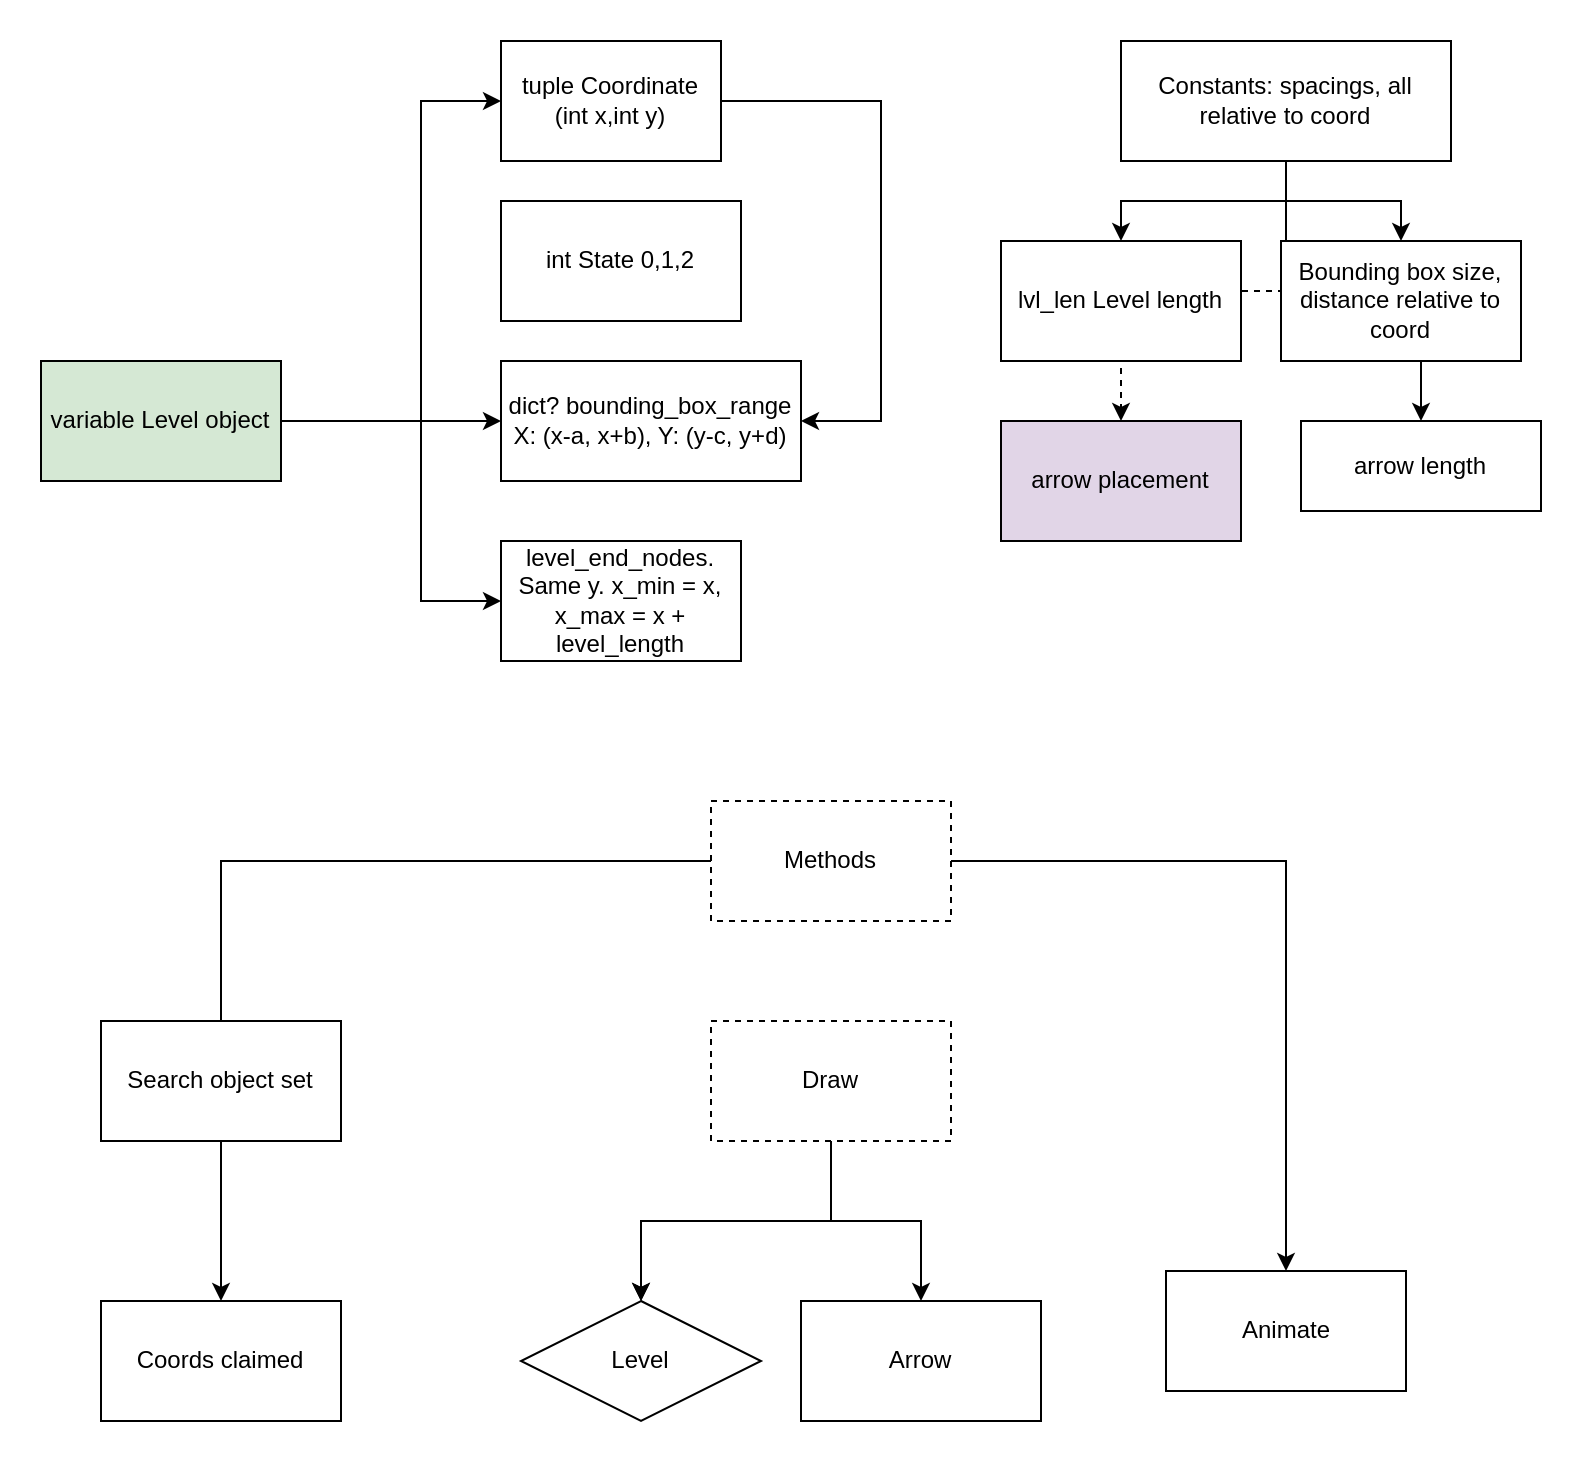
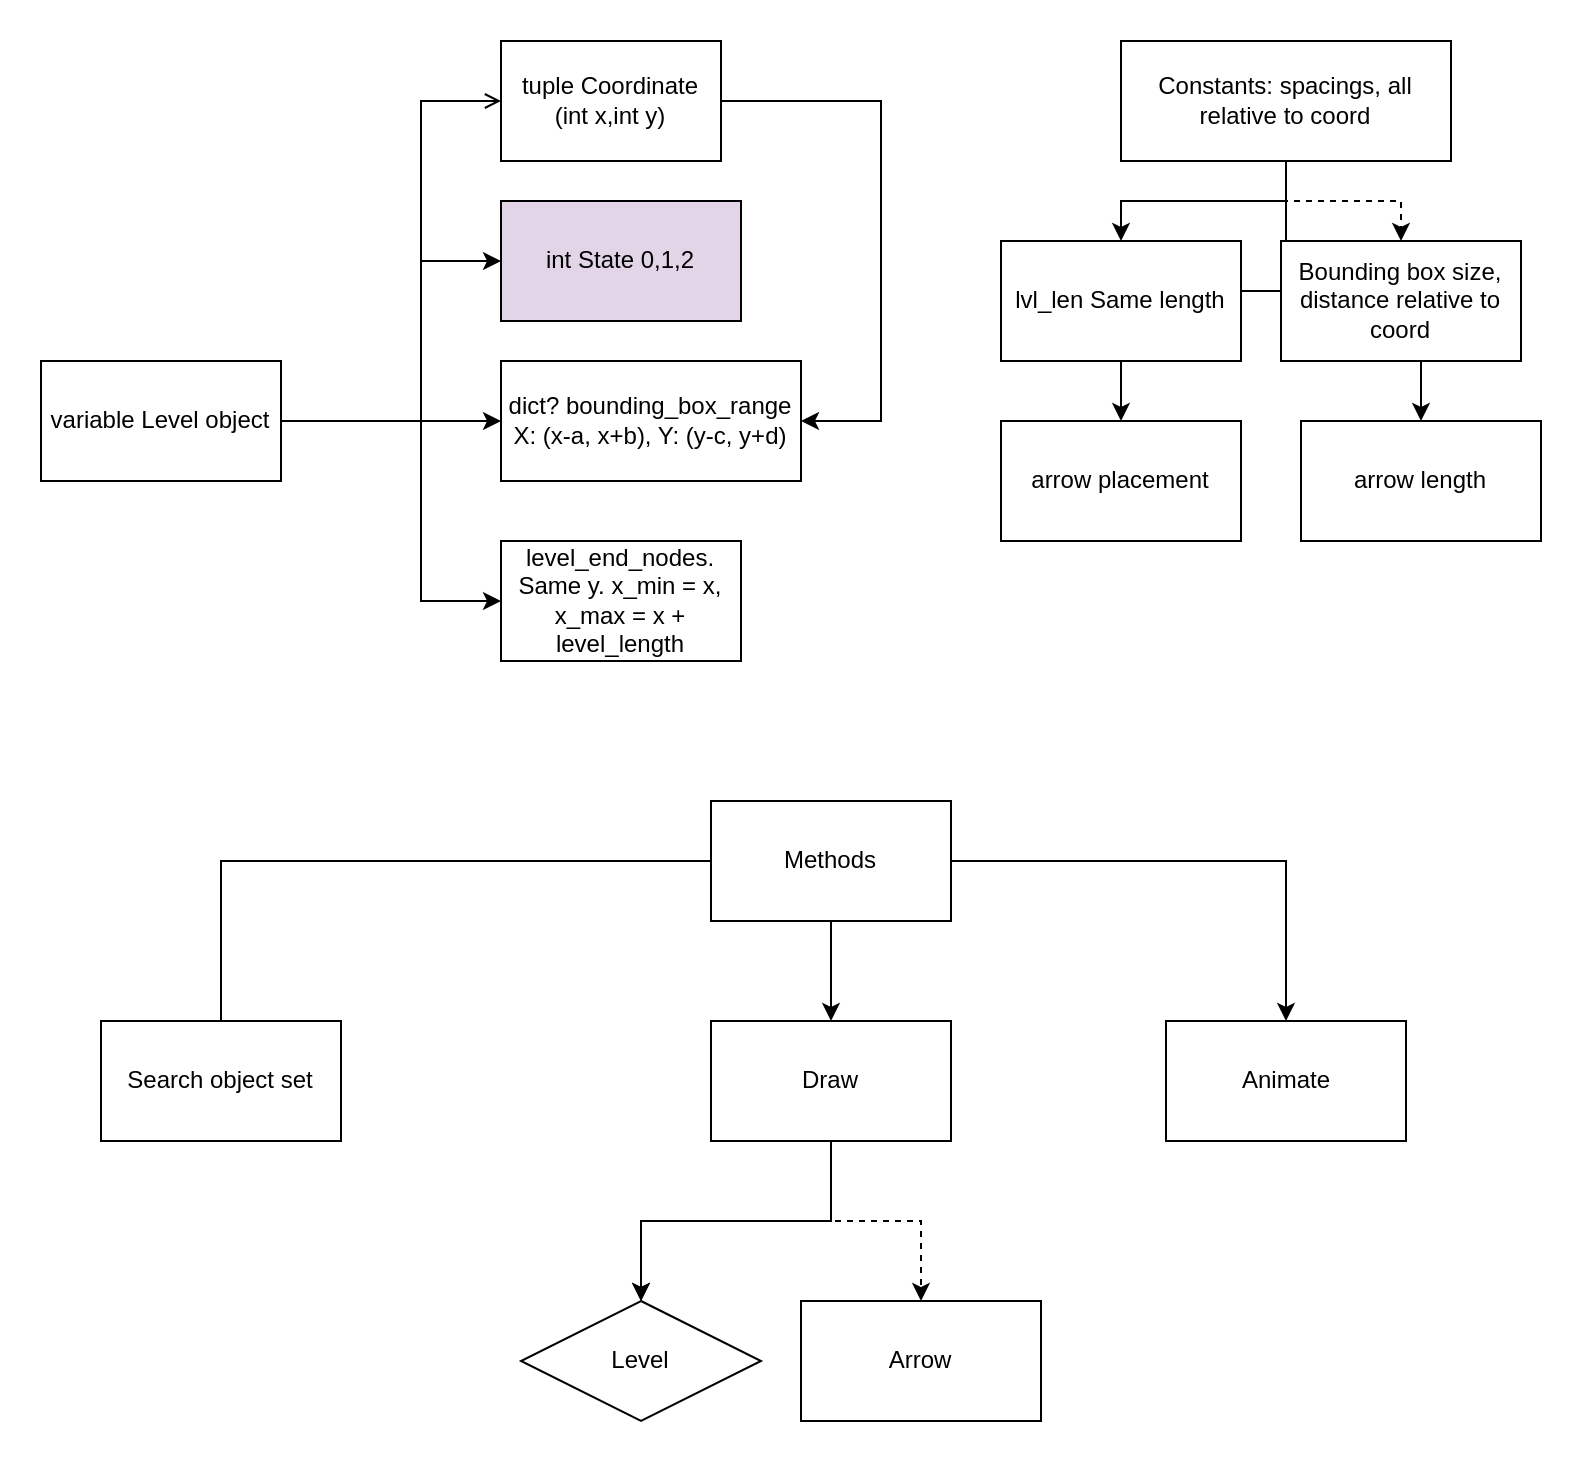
- <mxCell id="2" value="" style="edgeStyle=orthogonalEdgeStyle;rounded=0;orthogonalLoop=1;jettySize=auto;html=1;entryX=0;entryY=0.5;entryDx=0;entryDy=0;" parent="1" source="6" target="8" edge="1"><mxGeometry relative="1" as="geometry"><Array as="points"><mxPoint x="210" y="210" /><mxPoint x="210" y="50" /></Array></mxGeometry></mxCell>
+ <mxCell id="2" value="" style="edgeStyle=orthogonalEdgeStyle;rounded=0;orthogonalLoop=1;jettySize=auto;html=1;entryX=0;entryY=0.5;entryDx=0;entryDy=0;endArrow=open;" parent="1" source="6" target="8" edge="1"><mxGeometry relative="1" as="geometry"><Array as="points"><mxPoint x="210" y="210" /><mxPoint x="210" y="50" /></Array></mxGeometry></mxCell>
- <mxCell id="13" value="" style="edgeStyle=orthogonalEdgeStyle;rounded=0;orthogonalLoop=1;jettySize=auto;html=1;" edge="1" parent="1" source="16" target="18"><mxGeometry relative="1" as="geometry" /></mxCell>
+ <mxCell id="13" value="" style="edgeStyle=orthogonalEdgeStyle;rounded=0;orthogonalLoop=1;jettySize=auto;html=1;dashed=1;" edge="1" parent="1" source="16" target="18"><mxGeometry relative="1" as="geometry" /></mxCell>
+ <mxCell id="3" style="edgeStyle=orthogonalEdgeStyle;rounded=0;orthogonalLoop=1;jettySize=auto;html=1;entryX=0;entryY=0.5;entryDx=0;entryDy=0;" parent="1" source="6" target="9" edge="1"><mxGeometry relative="1" as="geometry"><Array as="points"><mxPoint x="210" y="210" /><mxPoint x="210" y="130" /></Array></mxGeometry></mxCell>
- <mxCell id="9" value="int State 0,1,2" style="whiteSpace=wrap;html=1;" parent="1" vertex="1"><mxGeometry x="250" y="100" width="120" height="60" as="geometry" /></mxCell>
+ <mxCell id="9" value="int State 0,1,2" style="whiteSpace=wrap;html=1;fillColor=#e1d5e7;" parent="1" vertex="1"><mxGeometry x="250" y="100" width="120" height="60" as="geometry" /></mxCell>
- <mxCell id="17" value="lvl_len Level length" style="whiteSpace=wrap;html=1;" parent="1" vertex="1"><mxGeometry x="500" y="120" width="120" height="60" as="geometry" /></mxCell>
+ <mxCell id="17" value="lvl_len Same length" style="whiteSpace=wrap;html=1;" parent="1" vertex="1"><mxGeometry x="500" y="120" width="120" height="60" as="geometry" /></mxCell>
- <mxCell id="14" value="" style="edgeStyle=orthogonalEdgeStyle;rounded=0;orthogonalLoop=1;jettySize=auto;html=1;dashed=1;" edge="1" parent="1" source="16" target="19"><mxGeometry relative="1" as="geometry" /></mxCell>
+ <mxCell id="14" value="" style="edgeStyle=orthogonalEdgeStyle;rounded=0;orthogonalLoop=1;jettySize=auto;html=1;" edge="1" parent="1" source="16" target="19"><mxGeometry relative="1" as="geometry" /></mxCell>
- <mxCell id="6" value="variable Level object" style="whiteSpace=wrap;html=1;fillColor=#d5e8d4;" parent="1" vertex="1"><mxGeometry x="20" y="180" width="120" height="60" as="geometry" /></mxCell>
+ <mxCell id="6" value="variable Level object" style="whiteSpace=wrap;html=1;" parent="1" vertex="1"><mxGeometry x="20" y="180" width="120" height="60" as="geometry" /></mxCell>
- <mxCell id="20" value="arrow length" style="whiteSpace=wrap;html=1;" vertex="1" parent="1"><mxGeometry x="650" y="210" width="120" height="45" as="geometry" /></mxCell>
+ <mxCell id="20" value="arrow length" style="whiteSpace=wrap;html=1;" vertex="1" parent="1"><mxGeometry x="650" y="210" width="120" height="60" as="geometry" /></mxCell>
- <mxCell id="19" value="arrow placement" style="whiteSpace=wrap;html=1;fillColor=#e1d5e7;" vertex="1" parent="1"><mxGeometry x="500" y="210" width="120" height="60" as="geometry" /></mxCell>
+ <mxCell id="19" value="arrow placement" style="whiteSpace=wrap;html=1;" vertex="1" parent="1"><mxGeometry x="500" y="210" width="120" height="60" as="geometry" /></mxCell>
- <mxCell id="24" value="Methods" style="rounded=0;whiteSpace=wrap;html=1;dashed=1;" vertex="1" parent="1"><mxGeometry x="355" y="400" width="120" height="60" as="geometry" /></mxCell>
+ <mxCell id="24" value="Methods" style="rounded=0;whiteSpace=wrap;html=1;" vertex="1" parent="1"><mxGeometry x="355" y="400" width="120" height="60" as="geometry" /></mxCell>
+ <mxCell id="22" value="" style="edgeStyle=orthogonalEdgeStyle;rounded=0;orthogonalLoop=1;jettySize=auto;html=1;" edge="1" parent="1" source="24" target="29"><mxGeometry relative="1" as="geometry" /></mxCell>
- <mxCell id="29" value="Draw" style="whiteSpace=wrap;html=1;rounded=0;dashed=1;" vertex="1" parent="1"><mxGeometry x="355" y="510" width="120" height="60" as="geometry" /></mxCell>
+ <mxCell id="29" value="Draw" style="whiteSpace=wrap;html=1;rounded=0;" vertex="1" parent="1"><mxGeometry x="355" y="510" width="120" height="60" as="geometry" /></mxCell>
- <mxCell id="30" value="" style="edgeStyle=orthogonalEdgeStyle;rounded=0;orthogonalLoop=1;jettySize=auto;html=1;" edge="1" parent="1" source="31" target="32"><mxGeometry relative="1" as="geometry" /></mxCell>
- <mxCell id="28" value="" style="edgeStyle=orthogonalEdgeStyle;rounded=0;orthogonalLoop=1;jettySize=auto;html=1;" edge="1" parent="1" source="29" target="34"><mxGeometry relative="1" as="geometry" /></mxCell>
+ <mxCell id="28" value="" style="edgeStyle=orthogonalEdgeStyle;rounded=0;orthogonalLoop=1;jettySize=auto;html=1;dashed=1;" edge="1" parent="1" source="29" target="34"><mxGeometry relative="1" as="geometry" /></mxCell>
- <mxCell id="25" value="Animate" style="whiteSpace=wrap;html=1;rounded=0;" vertex="1" parent="1"><mxGeometry x="582.5" y="635" width="120" height="60" as="geometry" /></mxCell>
+ <mxCell id="25" value="Animate" style="whiteSpace=wrap;html=1;rounded=0;" vertex="1" parent="1"><mxGeometry x="582.5" y="510" width="120" height="60" as="geometry" /></mxCell>
- <mxCell id="32" value="Coords claimed" style="whiteSpace=wrap;html=1;rounded=0;" vertex="1" parent="1"><mxGeometry x="50" y="650" width="120" height="60" as="geometry" /></mxCell>
